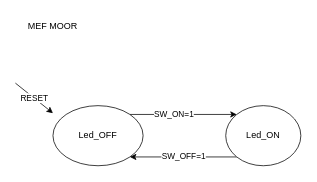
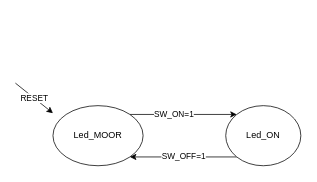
- <mxCell id="6" value="MEF MOOR" style="text;html=1;strokeColor=none;fillColor=none;align=center;verticalAlign=middle;whiteSpace=wrap;rounded=0;" parent="1" vertex="1"><mxGeometry x="30" y="20" width="80" height="30" as="geometry" /></mxCell>
- <mxCell id="4" value="Led_OFF" style="ellipse;whiteSpace=wrap;html=1;" parent="1" vertex="1"><mxGeometry x="70" y="140" width="120" height="80" as="geometry" /></mxCell>
+ <mxCell id="4" value="Led_MOOR" style="ellipse;whiteSpace=wrap;html=1;" parent="1" vertex="1"><mxGeometry x="70" y="140" width="120" height="80" as="geometry" /></mxCell>
